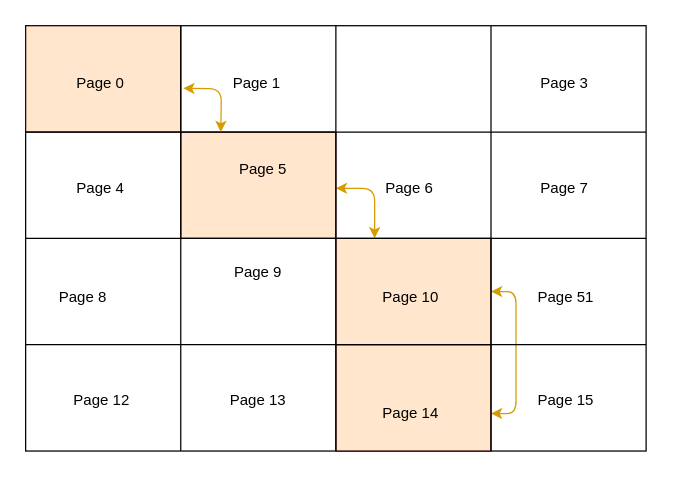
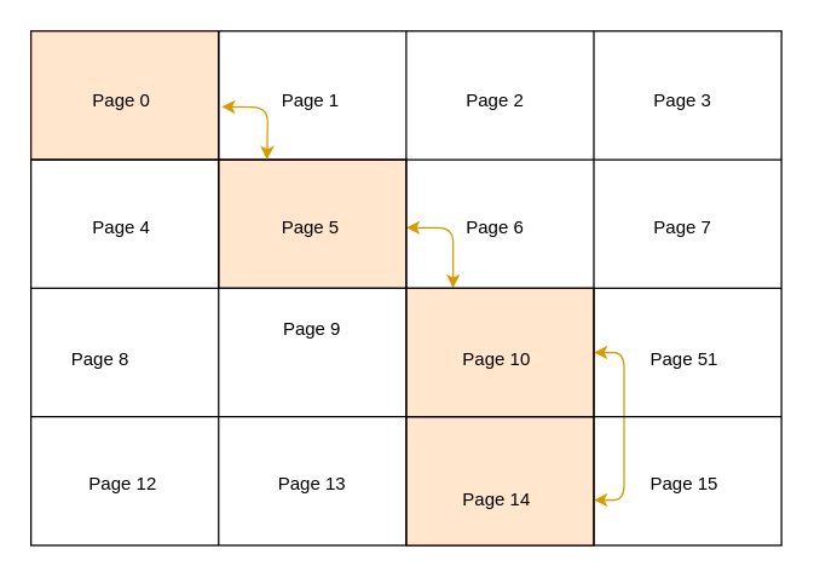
+ <mxCell id="17" value="Page 2" style="text;html=1;strokeColor=none;fillColor=none;align=center;verticalAlign=middle;whiteSpace=wrap;rounded=0;" vertex="1" parent="1"><mxGeometry x="302" y="56" width="50" height="20" as="geometry" /></mxCell>
- <mxCell id="20" value="Page 5" style="text;html=1;strokeColor=none;fillColor=none;align=center;verticalAlign=middle;whiteSpace=wrap;rounded=0;" vertex="1" parent="1"><mxGeometry x="185" y="125" width="50" height="20" as="geometry" /></mxCell>
+ <mxCell id="20" value="Page 5" style="text;html=1;strokeColor=none;fillColor=none;align=center;verticalAlign=middle;whiteSpace=wrap;rounded=0;" vertex="1" parent="1"><mxGeometry x="180" y="140" width="50" height="20" as="geometry" /></mxCell>
